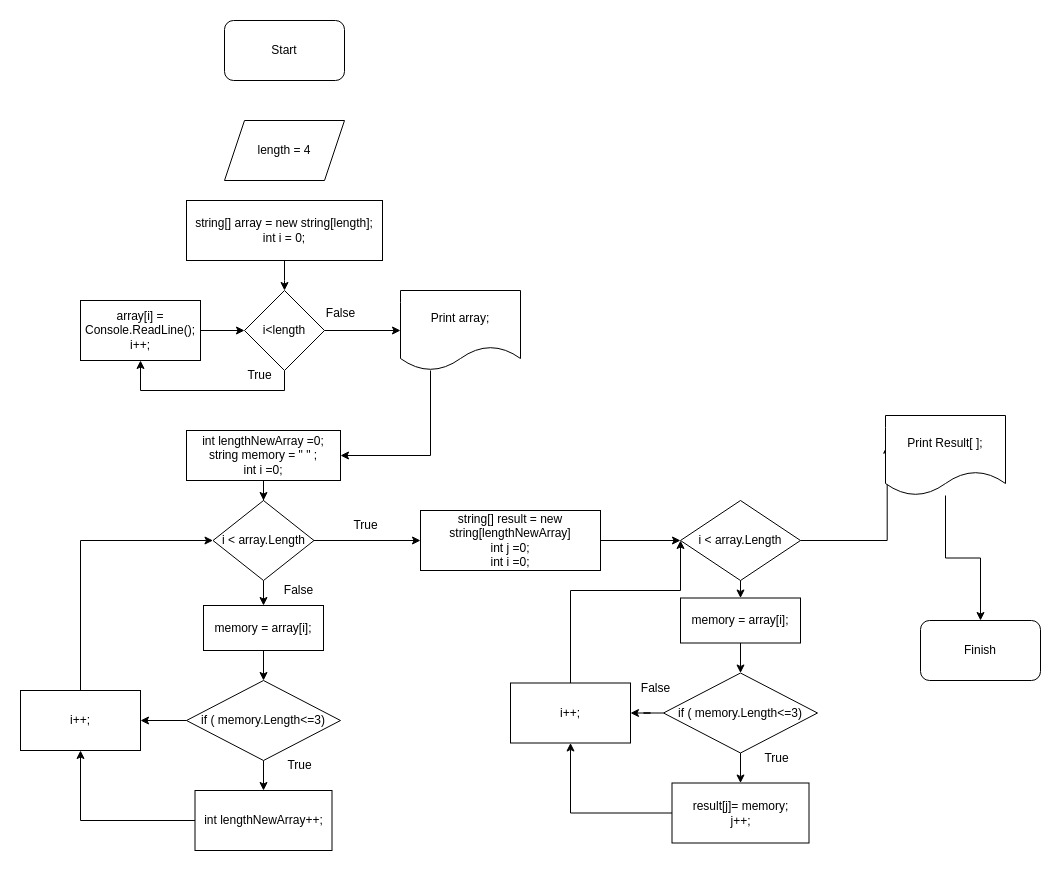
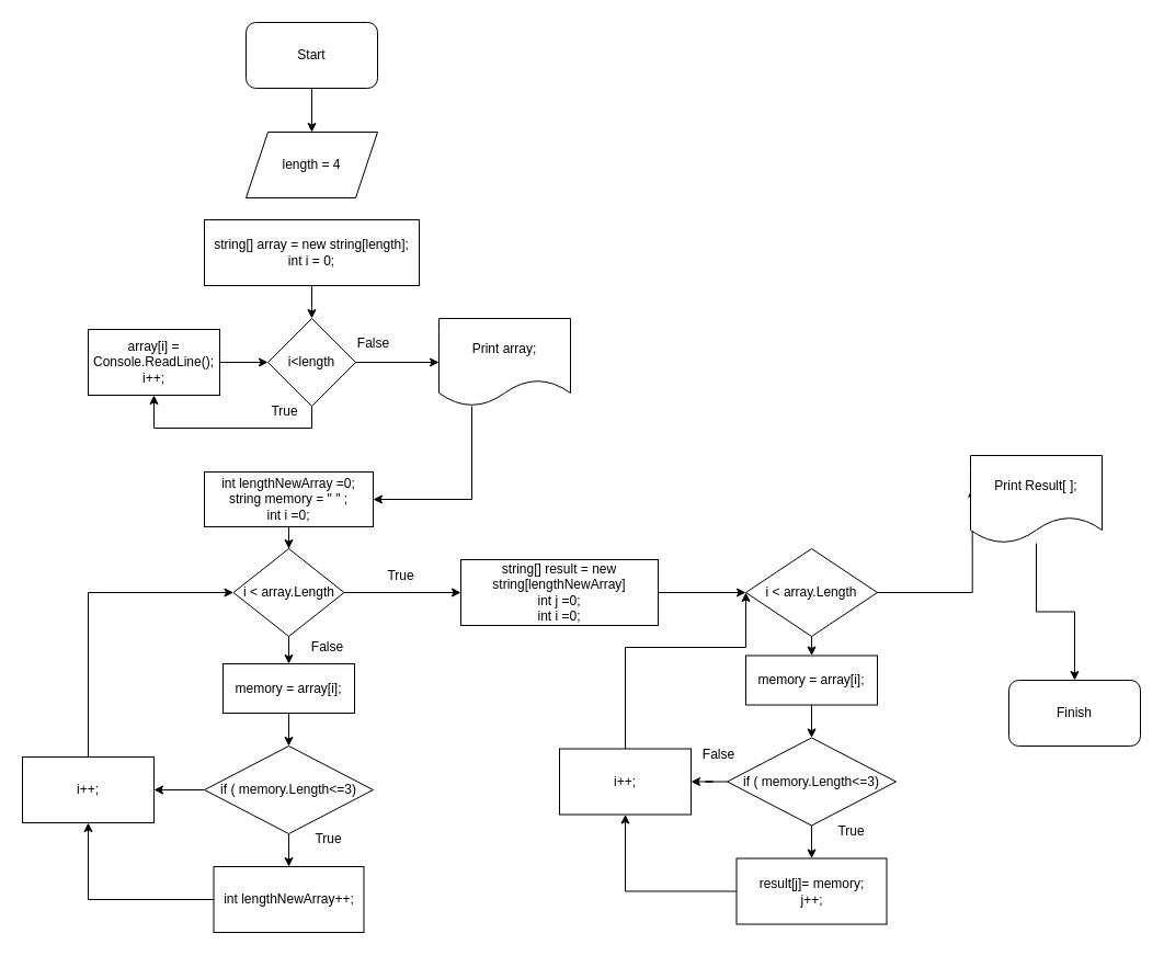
+ <mxCell id="2" value="" style="edgeStyle=orthogonalEdgeStyle;rounded=0;orthogonalLoop=1;jettySize=auto;html=1;" edge="1" parent="1" source="3" target="4"><mxGeometry relative="1" as="geometry" /></mxCell>
